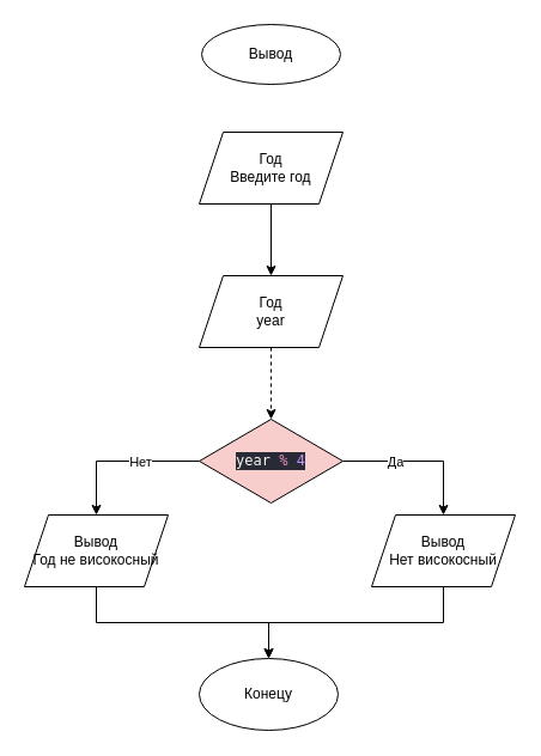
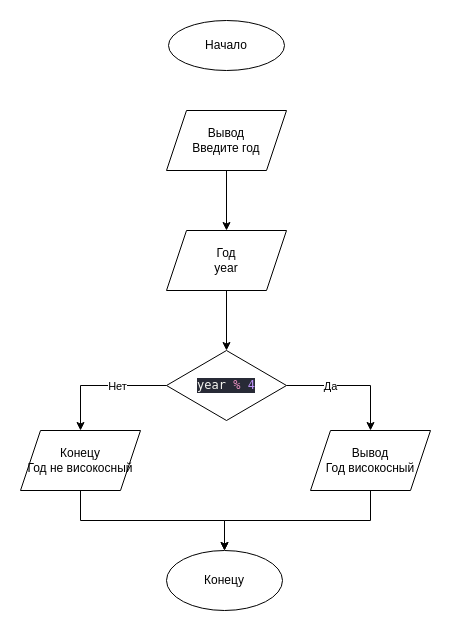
- <mxCell id="2" value="Вывод" style="ellipse;whiteSpace=wrap;html=1;" vertex="1" parent="1"><mxGeometry x="168" y="20" width="116" height="50" as="geometry" /></mxCell>
+ <mxCell id="2" value="Начало" style="ellipse;whiteSpace=wrap;html=1;" vertex="1" parent="1"><mxGeometry x="168" y="20" width="116" height="50" as="geometry" /></mxCell>
- <mxCell id="5" value="Год&lt;br&gt;Введите год" style="shape=parallelogram;perimeter=parallelogramPerimeter;whiteSpace=wrap;html=1;fixedSize=1;" vertex="1" parent="1"><mxGeometry x="166" y="110" width="120" height="60" as="geometry" /></mxCell>
+ <mxCell id="5" value="Вывод&lt;br&gt;Введите год" style="shape=parallelogram;perimeter=parallelogramPerimeter;whiteSpace=wrap;html=1;fixedSize=1;" vertex="1" parent="1"><mxGeometry x="166" y="110" width="120" height="60" as="geometry" /></mxCell>
- <mxCell id="6" style="edgeStyle=orthogonalEdgeStyle;rounded=0;orthogonalLoop=1;jettySize=auto;html=1;dashed=1;" edge="1" parent="1" source="7" target="16"><mxGeometry relative="1" as="geometry" /></mxCell>
+ <mxCell id="6" style="edgeStyle=orthogonalEdgeStyle;rounded=0;orthogonalLoop=1;jettySize=auto;html=1;" edge="1" parent="1" source="7" target="16"><mxGeometry relative="1" as="geometry" /></mxCell>
- <mxCell id="16" value="&lt;pre style=&quot;background-color: #282a36 ; color: #f8f8f2 ; font-family: &amp;quot;jetbrains mono&amp;quot; , monospace ; font-size: 9 8pt&quot;&gt;year &lt;span style=&quot;color: #f998cc&quot;&gt;% &lt;/span&gt;&lt;span style=&quot;color: #bd93f9&quot;&gt;4&lt;/span&gt;&lt;/pre&gt;" style="rhombus;whiteSpace=wrap;html=1;fillColor=#f8cecc;" vertex="1" parent="1"><mxGeometry x="166" y="350" width="120" height="70" as="geometry" /></mxCell>
+ <mxCell id="16" value="&lt;pre style=&quot;background-color: #282a36 ; color: #f8f8f2 ; font-family: &amp;quot;jetbrains mono&amp;quot; , monospace ; font-size: 9 8pt&quot;&gt;year &lt;span style=&quot;color: #f998cc&quot;&gt;% &lt;/span&gt;&lt;span style=&quot;color: #bd93f9&quot;&gt;4&lt;/span&gt;&lt;/pre&gt;" style="rhombus;whiteSpace=wrap;html=1;" vertex="1" parent="1"><mxGeometry x="166" y="350" width="120" height="70" as="geometry" /></mxCell>
- <mxCell id="11" value="Вывод&lt;br&gt;Год не високосный" style="shape=parallelogram;perimeter=parallelogramPerimeter;whiteSpace=wrap;html=1;fixedSize=1;" vertex="1" parent="1"><mxGeometry x="20" y="430" width="120" height="60" as="geometry" /></mxCell>
+ <mxCell id="11" value="Конецу&lt;br&gt;Год не високосный" style="shape=parallelogram;perimeter=parallelogramPerimeter;whiteSpace=wrap;html=1;fixedSize=1;" vertex="1" parent="1"><mxGeometry x="20" y="430" width="120" height="60" as="geometry" /></mxCell>
- <mxCell id="9" value="Вывод&lt;br&gt;Нет високосный" style="shape=parallelogram;perimeter=parallelogramPerimeter;whiteSpace=wrap;html=1;fixedSize=1;" vertex="1" parent="1"><mxGeometry x="310" y="430" width="120" height="60" as="geometry" /></mxCell>
+ <mxCell id="9" value="Вывод&lt;br&gt;Год високосный" style="shape=parallelogram;perimeter=parallelogramPerimeter;whiteSpace=wrap;html=1;fixedSize=1;" vertex="1" parent="1"><mxGeometry x="310" y="430" width="120" height="60" as="geometry" /></mxCell>
